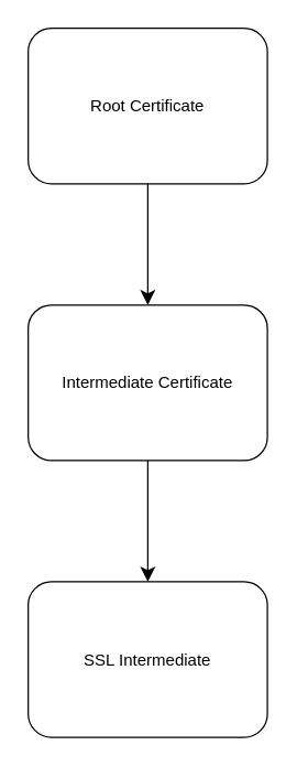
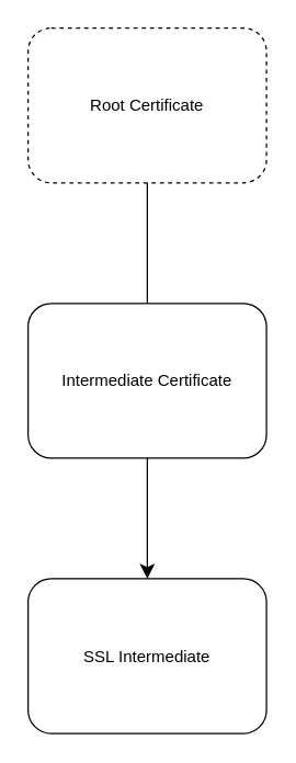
- <mxCell id="3" value="Root Certificate" style="rounded=1;whiteSpace=wrap;html=1;" vertex="1" parent="1"><mxGeometry x="20" y="20" width="174" height="113" as="geometry" /></mxCell>
+ <mxCell id="3" value="Root Certificate" style="rounded=1;whiteSpace=wrap;html=1;dashed=1;" vertex="1" parent="1"><mxGeometry x="20" y="20" width="174" height="113" as="geometry" /></mxCell>
- <mxCell id="2" style="edgeStyle=none;curved=1;rounded=0;orthogonalLoop=1;jettySize=auto;html=1;fontSize=12;startSize=8;endSize=8;entryX=0.5;entryY=0;entryDx=0;entryDy=0;" edge="1" parent="1" source="3" target="5"><mxGeometry relative="1" as="geometry"><mxPoint x="107" y="283.8" as="targetPoint" /></mxGeometry></mxCell>
+ <mxCell id="2" style="edgeStyle=none;curved=1;rounded=0;orthogonalLoop=1;jettySize=auto;html=1;fontSize=12;startSize=8;endSize=8;entryX=0.5;entryY=0;entryDx=0;entryDy=0;endArrow=none;" edge="1" parent="1" source="3" target="5"><mxGeometry relative="1" as="geometry"><mxPoint x="107" y="283.8" as="targetPoint" /></mxGeometry></mxCell>
